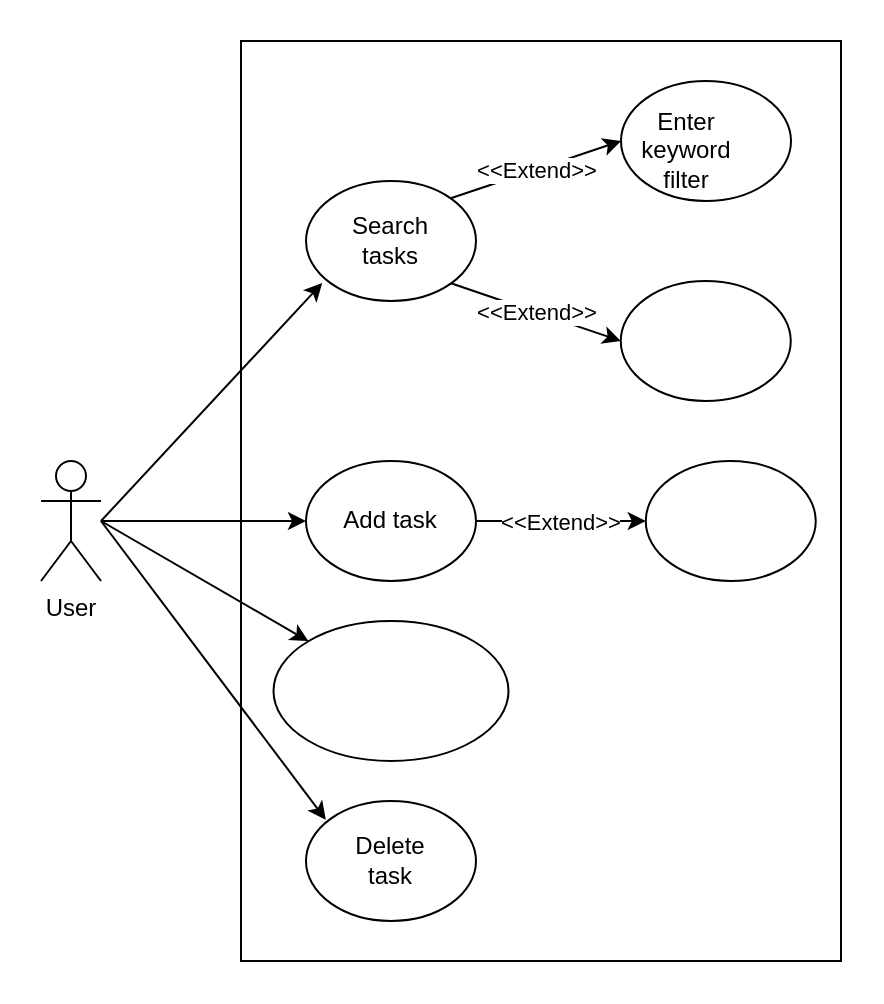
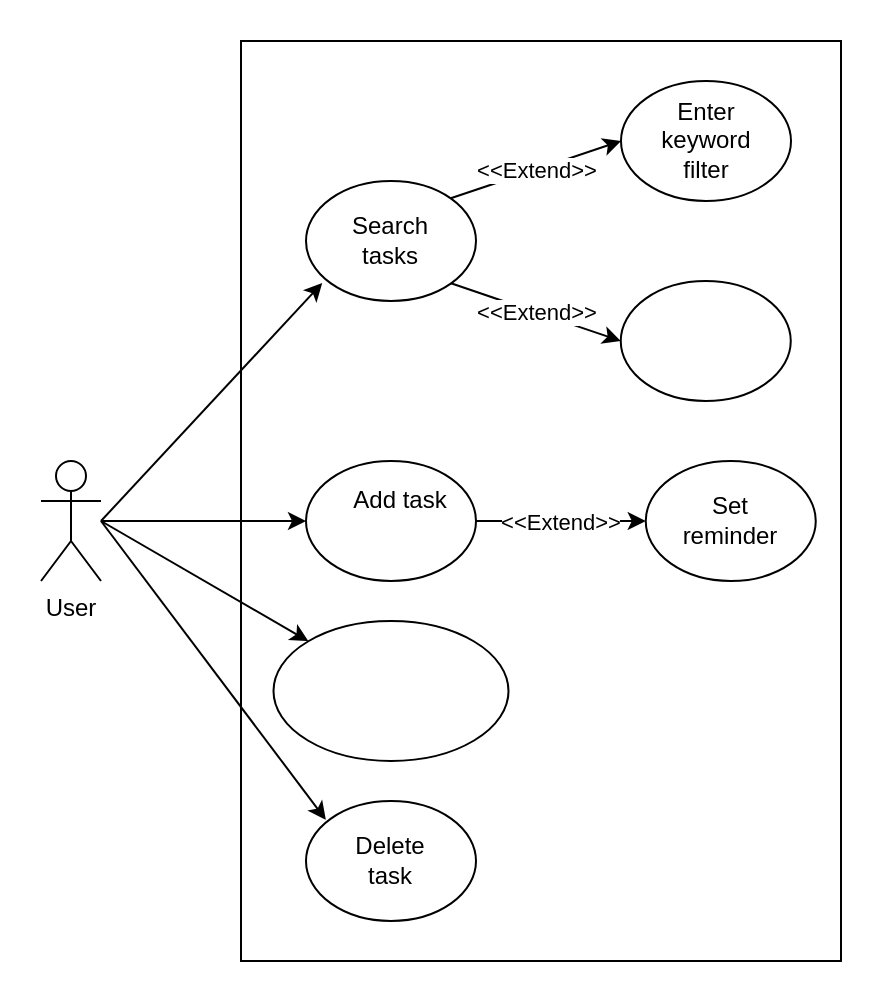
- <mxCell id="19" value="Enter keyword filter" style="text;html=1;strokeColor=none;fillColor=none;align=center;verticalAlign=middle;whiteSpace=wrap;rounded=0;" vertex="1" parent="1"><mxGeometry x="312.5" y="60" width="60" height="30" as="geometry" /></mxCell>
+ <mxCell id="19" value="Enter keyword filter" style="text;html=1;strokeColor=none;fillColor=none;align=center;verticalAlign=middle;whiteSpace=wrap;rounded=0;" vertex="1" parent="1"><mxGeometry x="322.5" y="55" width="60" height="30" as="geometry" /></mxCell>
- <mxCell id="6" value="Add task" style="text;html=1;strokeColor=none;fillColor=none;align=center;verticalAlign=middle;whiteSpace=wrap;rounded=0;" vertex="1" parent="1"><mxGeometry x="165" y="245" width="60" height="30" as="geometry" /></mxCell>
+ <mxCell id="6" value="Add task" style="text;html=1;strokeColor=none;fillColor=none;align=center;verticalAlign=middle;whiteSpace=wrap;rounded=0;" vertex="1" parent="1"><mxGeometry x="170" y="235" width="60" height="30" as="geometry" /></mxCell>
+ <mxCell id="10" value="Set reminder" style="text;html=1;strokeColor=none;fillColor=none;align=center;verticalAlign=middle;whiteSpace=wrap;rounded=0;" vertex="1" parent="1"><mxGeometry x="334.88" y="245" width="60" height="30" as="geometry" /></mxCell>
